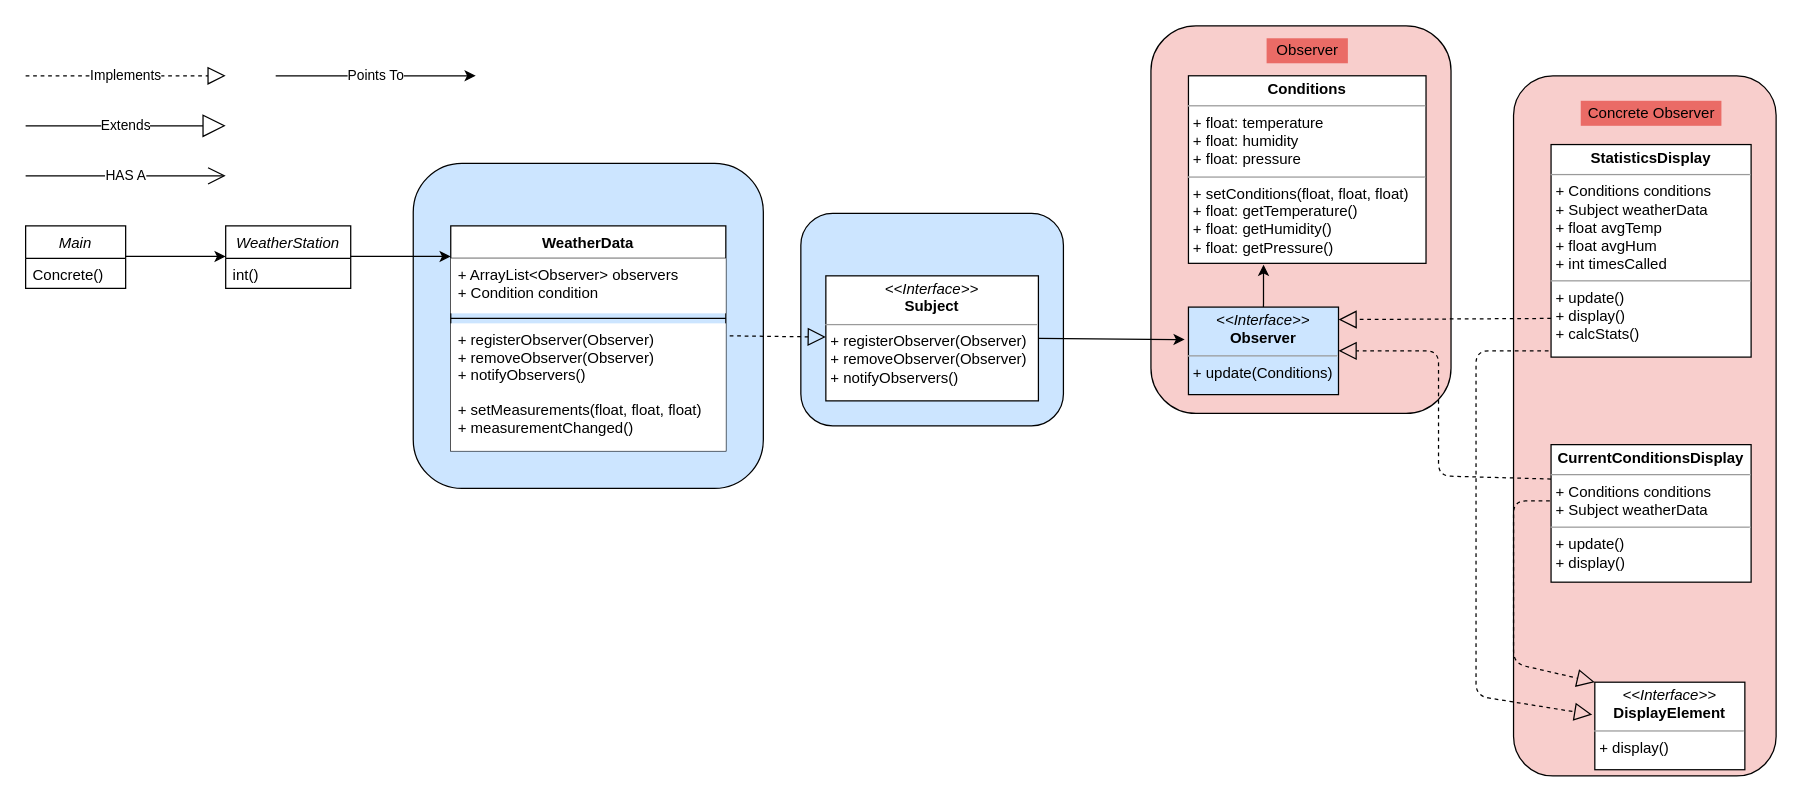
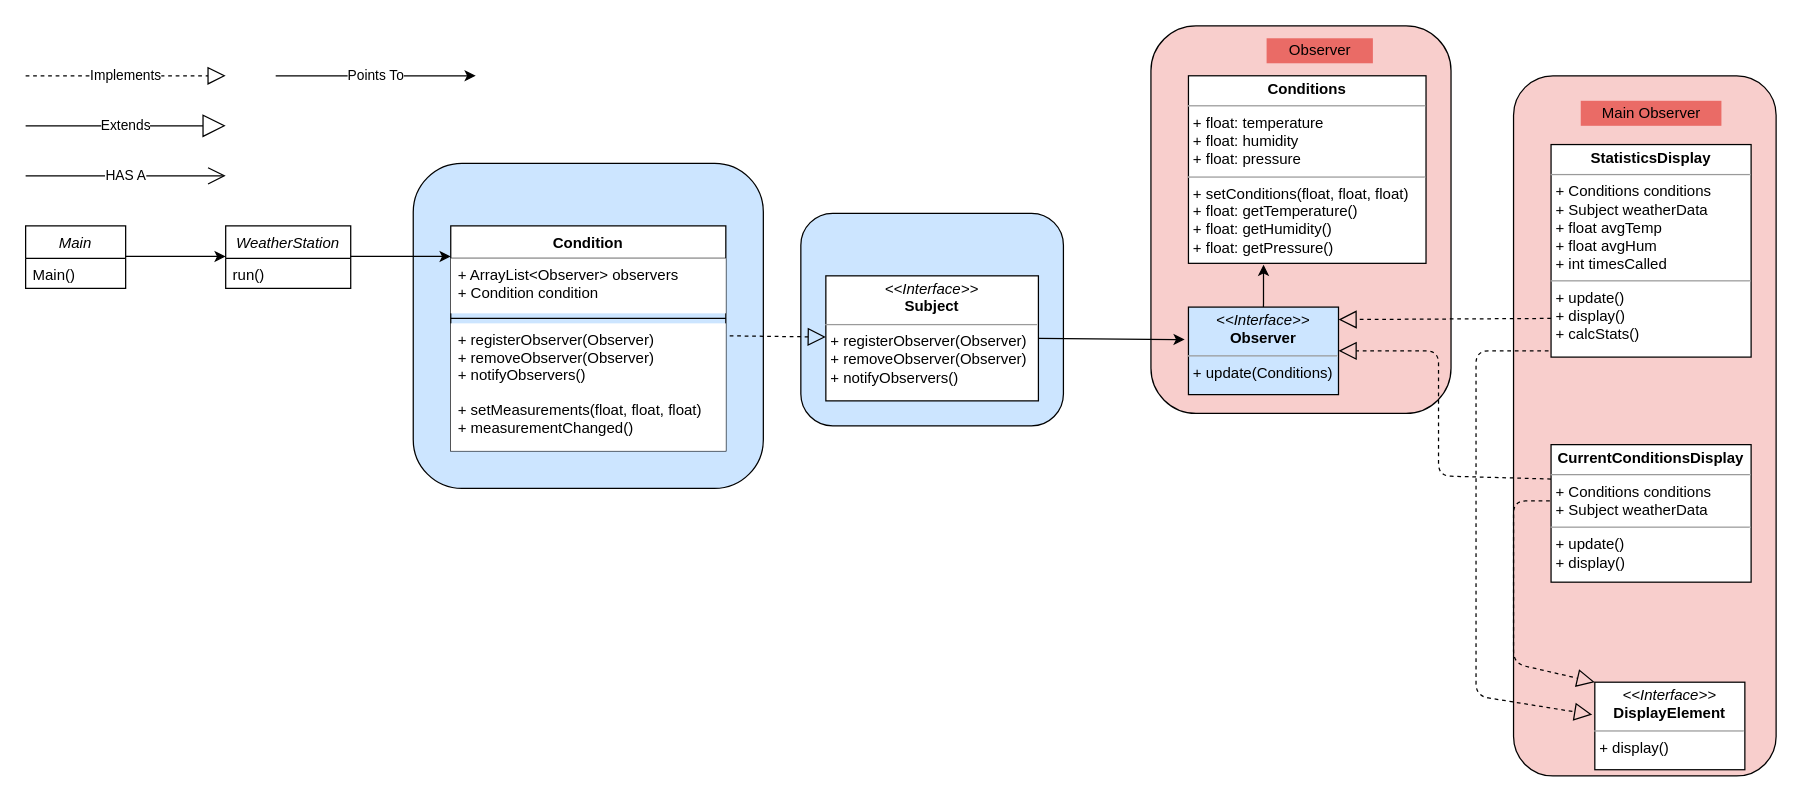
- <mxCell id="32" value="Observer" style="text;html=1;align=center;verticalAlign=middle;whiteSpace=wrap;rounded=0;fillColor=#EA6B66;" vertex="1" parent="1"><mxGeometry x="1012.5" y="30" width="65" height="20" as="geometry" /></mxCell>
+ <mxCell id="32" value="Observer" style="text;html=1;align=center;verticalAlign=middle;whiteSpace=wrap;rounded=0;fillColor=#EA6B66;" vertex="1" parent="1"><mxGeometry x="1012.5" y="30" width="85" height="20" as="geometry" /></mxCell>
- <mxCell id="33" value="Concrete Observer" style="text;html=1;align=center;verticalAlign=middle;whiteSpace=wrap;rounded=0;fillColor=#EA6B66;" vertex="1" parent="1"><mxGeometry x="1263.75" y="80" width="112.5" height="20" as="geometry" /></mxCell>
+ <mxCell id="33" value="Main Observer" style="text;html=1;align=center;verticalAlign=middle;whiteSpace=wrap;rounded=0;fillColor=#EA6B66;" vertex="1" parent="1"><mxGeometry x="1263.75" y="80" width="112.5" height="20" as="geometry" /></mxCell>
- <mxCell id="14" value="WeatherData" style="swimlane;fontStyle=1;align=center;verticalAlign=top;childLayout=stackLayout;horizontal=1;startSize=26;horizontalStack=0;resizeParent=1;resizeParentMax=0;resizeLast=0;collapsible=1;marginBottom=0;labelBackgroundColor=#ffffff;fillColor=#FFFFFF;" vertex="1" parent="1"><mxGeometry x="360" y="180" width="220" height="180" as="geometry" /></mxCell>
+ <mxCell id="14" value="Condition" style="swimlane;fontStyle=1;align=center;verticalAlign=top;childLayout=stackLayout;horizontal=1;startSize=26;horizontalStack=0;resizeParent=1;resizeParentMax=0;resizeLast=0;collapsible=1;marginBottom=0;labelBackgroundColor=#ffffff;fillColor=#FFFFFF;" vertex="1" parent="1"><mxGeometry x="360" y="180" width="220" height="180" as="geometry" /></mxCell>
- <mxCell id="10" value="Concrete()" style="text;align=left;verticalAlign=top;spacingLeft=4;spacingRight=4;overflow=hidden;rotatable=0;points=[[0,0.5],[1,0.5]];portConstraint=eastwest;" parent="9" vertex="1"><mxGeometry y="26" width="80" height="22" as="geometry" /></mxCell>
+ <mxCell id="10" value="Main()" style="text;align=left;verticalAlign=top;spacingLeft=4;spacingRight=4;overflow=hidden;rotatable=0;points=[[0,0.5],[1,0.5]];portConstraint=eastwest;" parent="9" vertex="1"><mxGeometry y="26" width="80" height="22" as="geometry" /></mxCell>
- <mxCell id="12" value="int()" style="text;align=left;verticalAlign=top;spacingLeft=4;spacingRight=4;overflow=hidden;rotatable=0;points=[[0,0.5],[1,0.5]];portConstraint=eastwest;" vertex="1" parent="11"><mxGeometry y="26" width="100" height="22" as="geometry" /></mxCell>
+ <mxCell id="12" value="run()" style="text;align=left;verticalAlign=top;spacingLeft=4;spacingRight=4;overflow=hidden;rotatable=0;points=[[0,0.5],[1,0.5]];portConstraint=eastwest;" vertex="1" parent="11"><mxGeometry y="26" width="100" height="22" as="geometry" /></mxCell>
